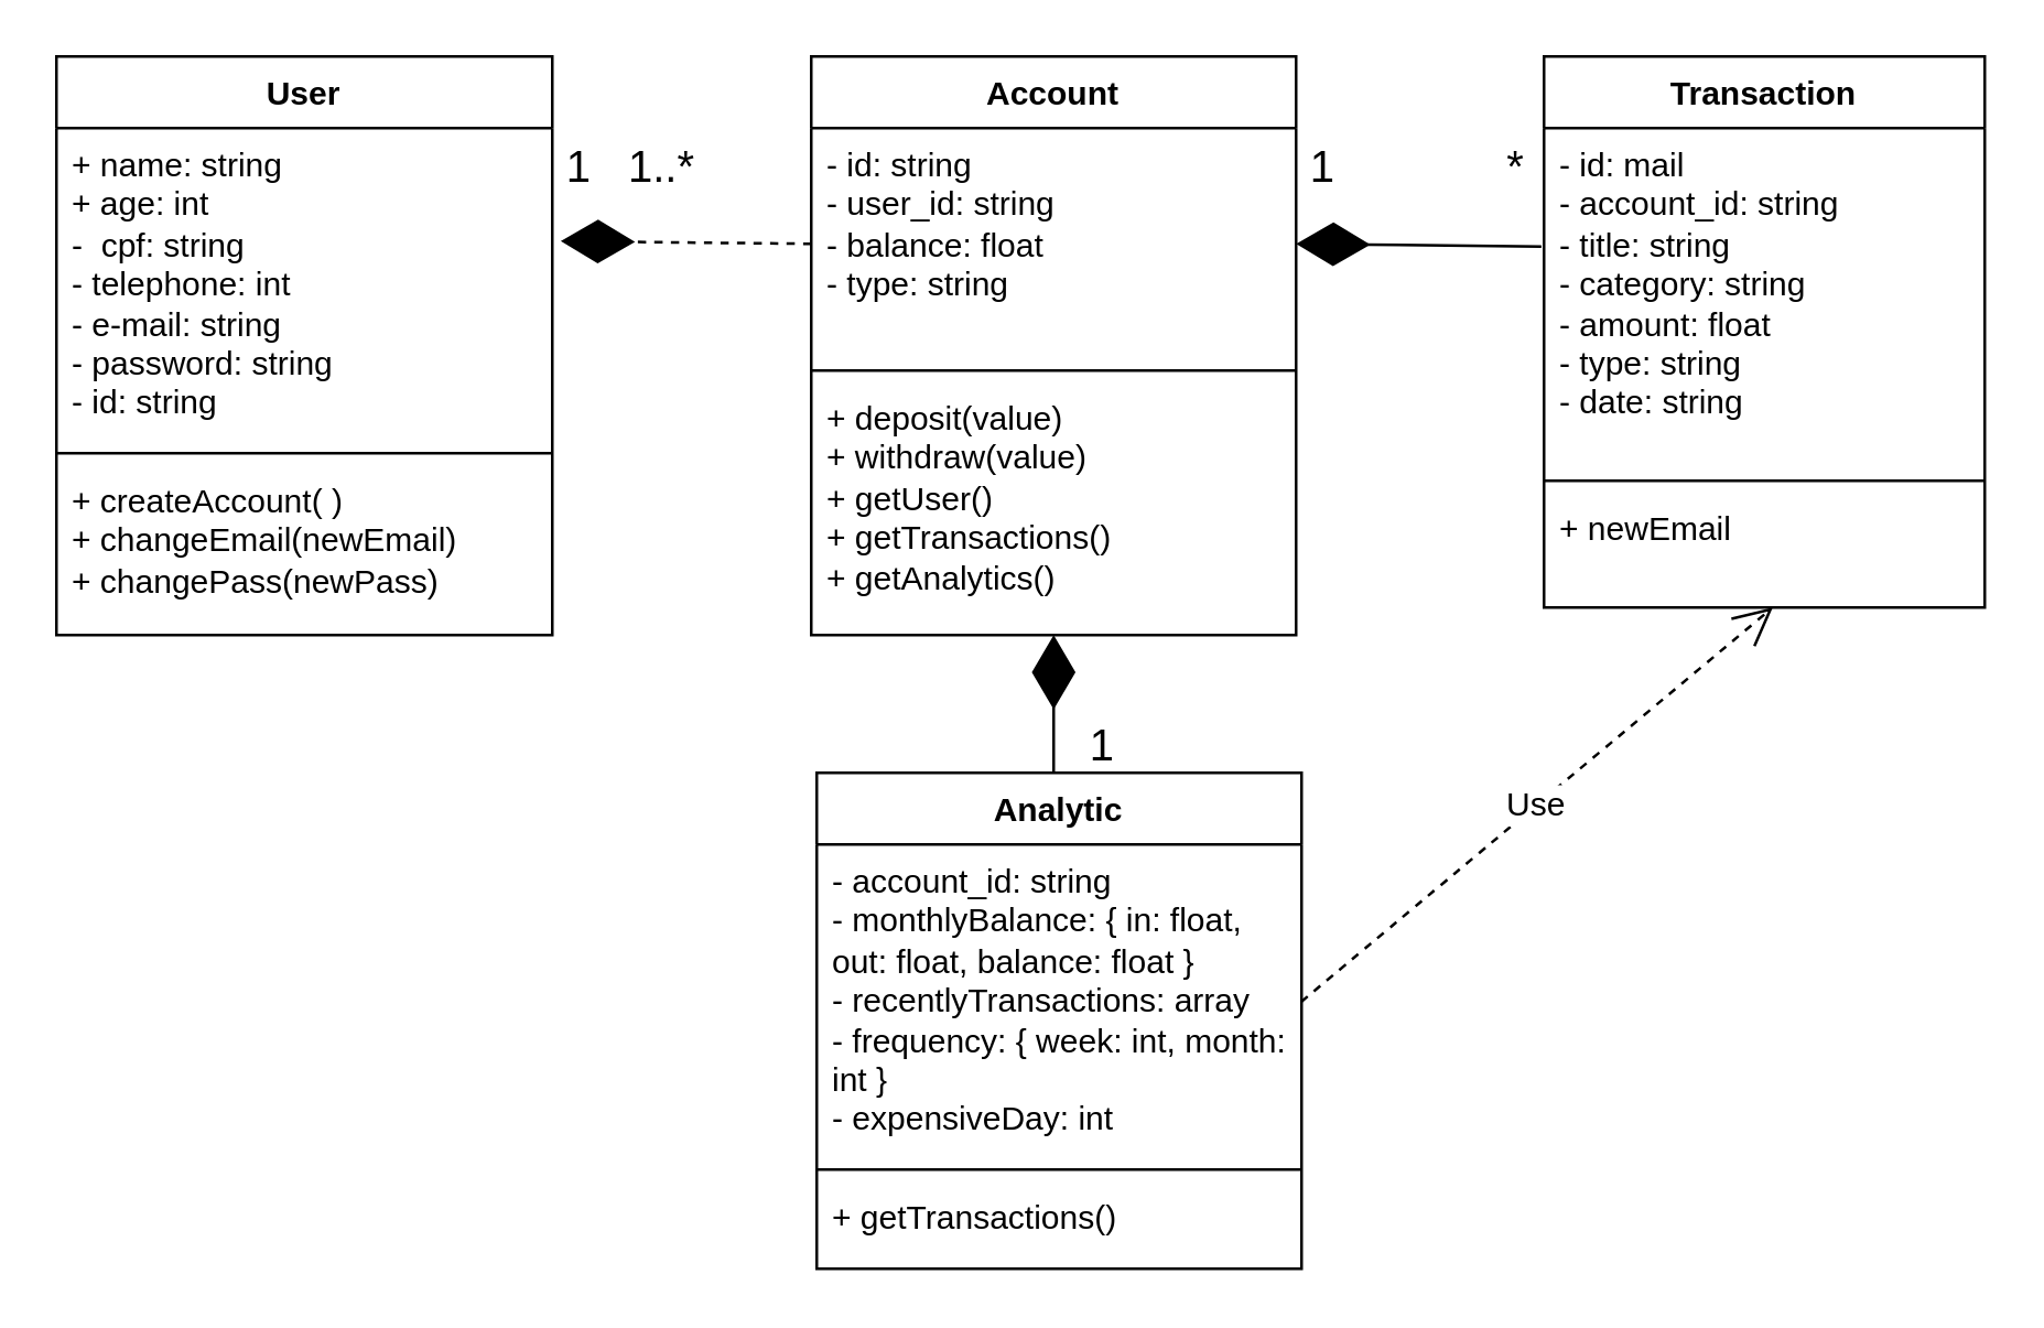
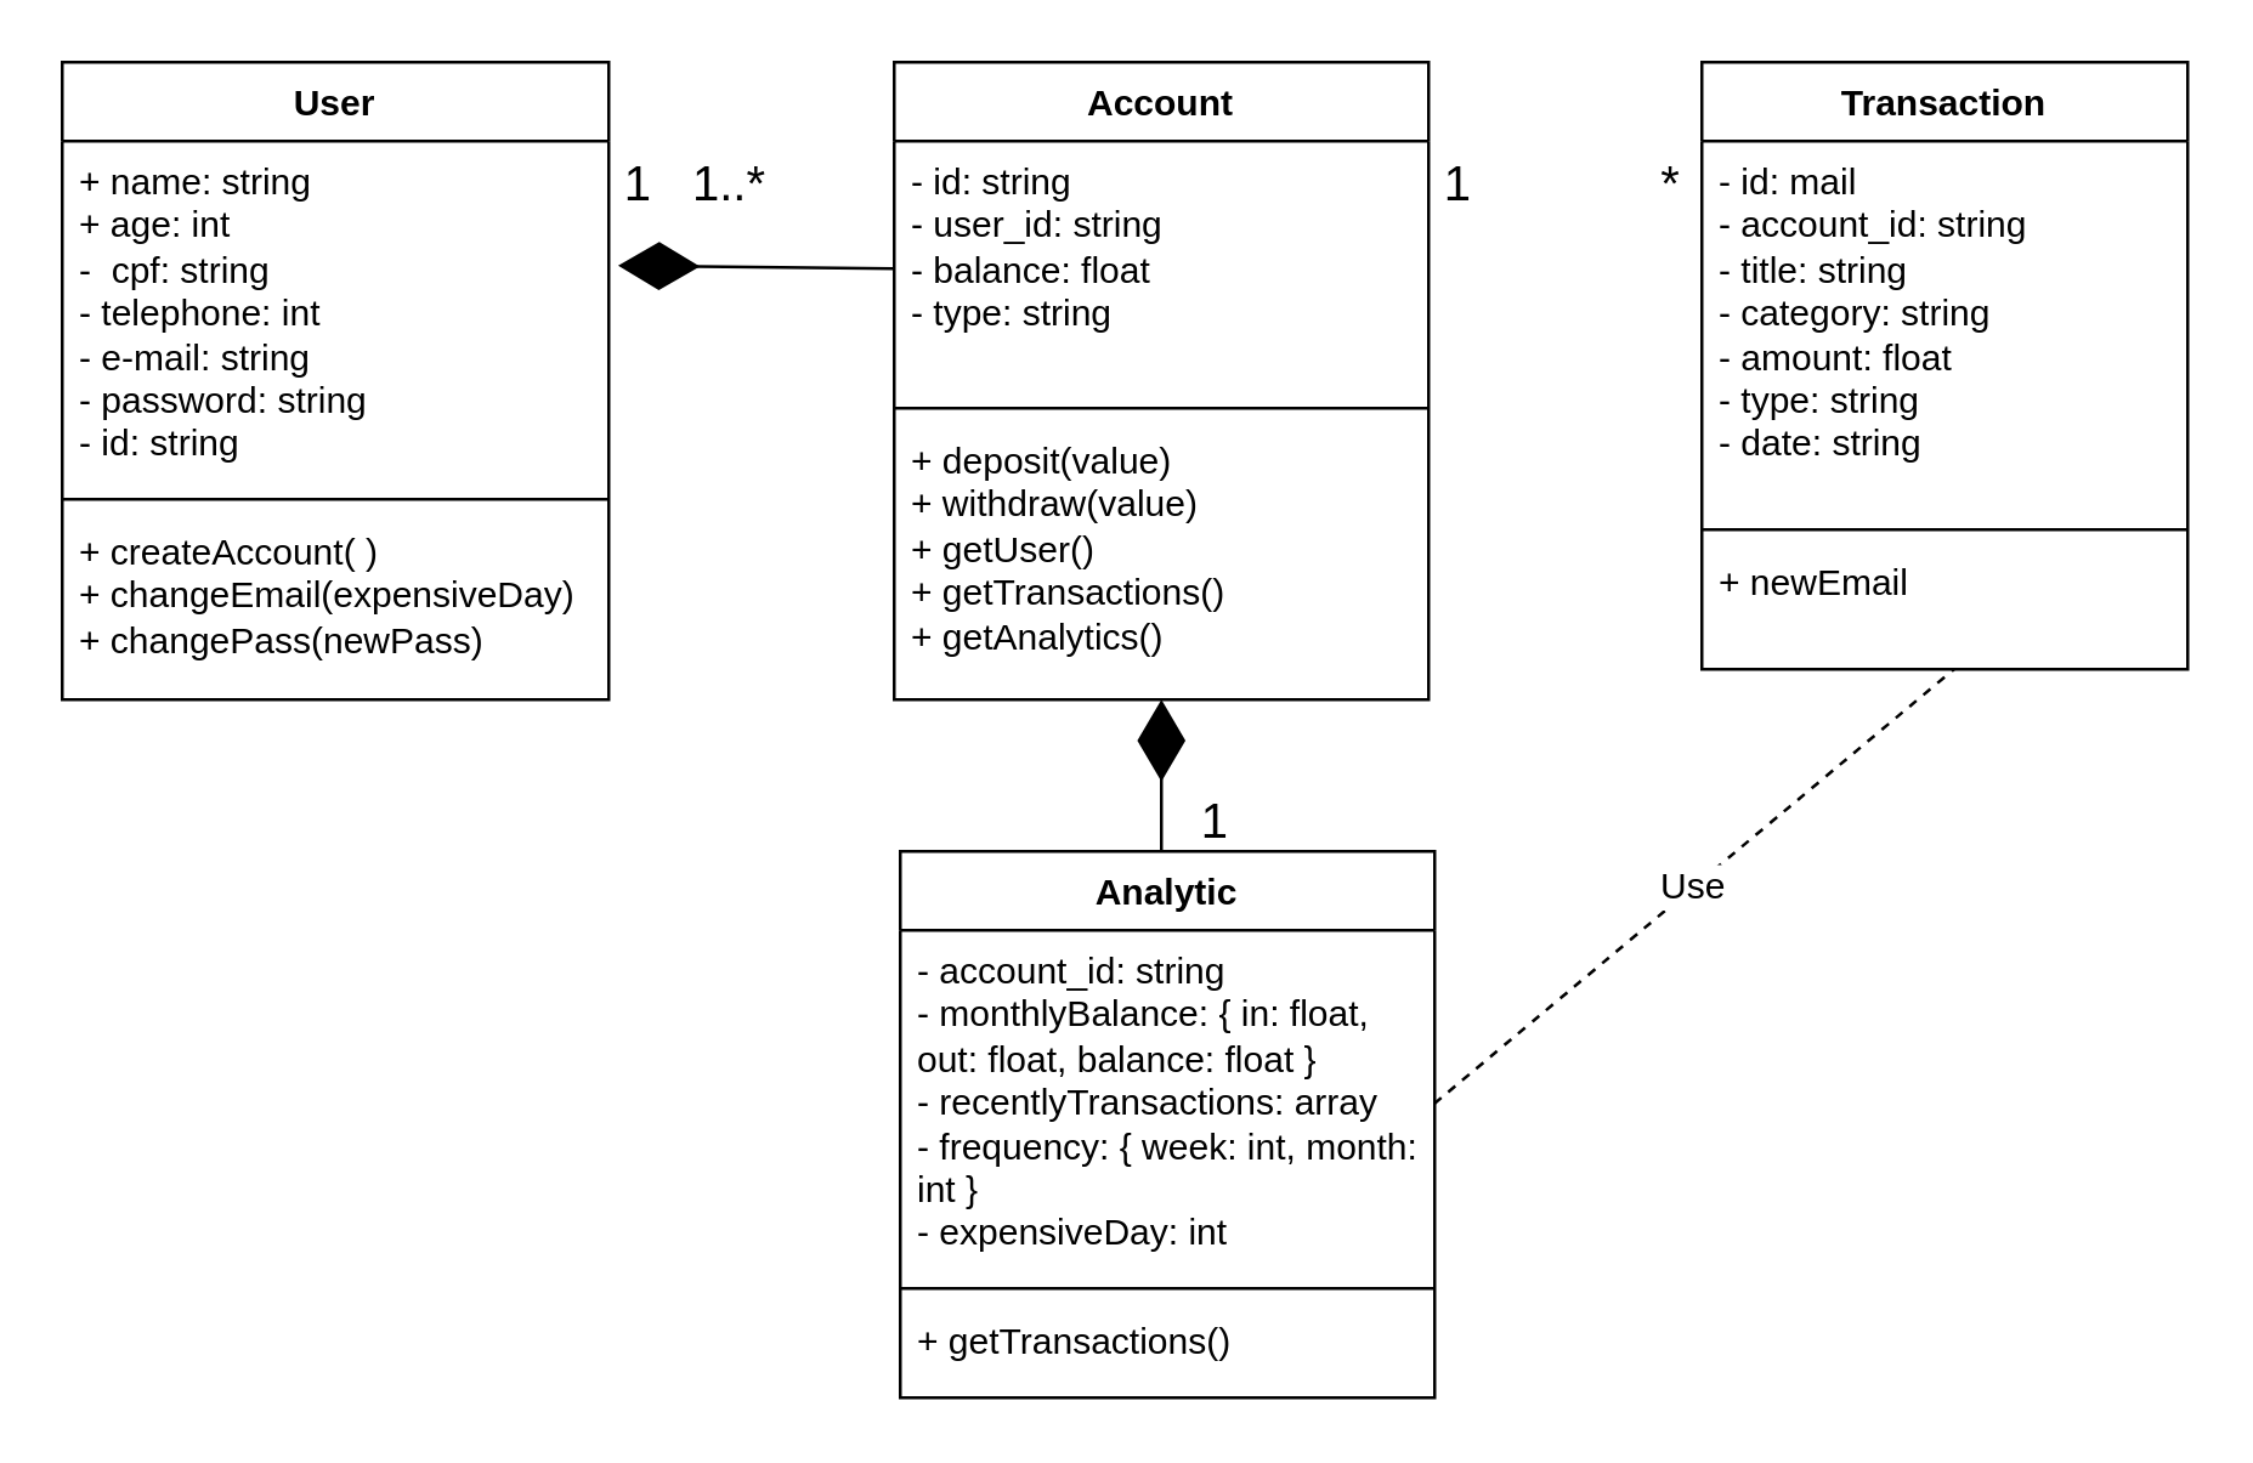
- <mxCell id="19" value="" style="endArrow=diamondThin;endFill=1;endSize=24;html=1;rounded=0;fontSize=12;curved=1;exitX=0;exitY=0.5;exitDx=0;exitDy=0;entryX=1.017;entryY=0.36;entryDx=0;entryDy=0;entryPerimeter=0;dashed=1;" edge="1" parent="1" source="7" target="3"><mxGeometry width="160" relative="1" as="geometry"><mxPoint x="568" y="21" as="sourcePoint" /><mxPoint x="500" y="20" as="targetPoint" /></mxGeometry></mxCell>
+ <mxCell id="19" value="" style="endArrow=diamondThin;endFill=1;endSize=24;html=1;rounded=0;fontSize=12;curved=1;exitX=0;exitY=0.5;exitDx=0;exitDy=0;entryX=1.017;entryY=0.36;entryDx=0;entryDy=0;entryPerimeter=0;" edge="1" parent="1" source="7" target="3"><mxGeometry width="160" relative="1" as="geometry"><mxPoint x="568" y="21" as="sourcePoint" /><mxPoint x="500" y="20" as="targetPoint" /></mxGeometry></mxCell>
- <mxCell id="18" value="" style="endArrow=diamondThin;endFill=1;endSize=24;html=1;rounded=0;fontSize=12;curved=1;exitX=-0.006;exitY=0.347;exitDx=0;exitDy=0;entryX=1;entryY=0.5;entryDx=0;entryDy=0;exitPerimeter=0;" edge="1" parent="1" source="11" target="7"><mxGeometry width="160" relative="1" as="geometry"><mxPoint x="350" y="130" as="sourcePoint" /><mxPoint x="510" y="130" as="targetPoint" /></mxGeometry></mxCell>
- <mxCell id="5" value="+ createAccount( )&lt;div&gt;+ changeEmail(newEmail)&lt;/div&gt;&lt;div&gt;+ changePass(newPass)&lt;/div&gt;" style="text;strokeColor=none;fillColor=none;align=left;verticalAlign=top;spacingLeft=4;spacingRight=4;overflow=hidden;rotatable=0;points=[[0,0.5],[1,0.5]];portConstraint=eastwest;whiteSpace=wrap;html=1;" vertex="1" parent="2"><mxGeometry y="148" width="180" height="62" as="geometry" /></mxCell>
+ <mxCell id="5" value="+ createAccount( )&lt;div&gt;+ changeEmail(expensiveDay)&lt;/div&gt;&lt;div&gt;+ changePass(newPass)&lt;/div&gt;" style="text;strokeColor=none;fillColor=none;align=left;verticalAlign=top;spacingLeft=4;spacingRight=4;overflow=hidden;rotatable=0;points=[[0,0.5],[1,0.5]];portConstraint=eastwest;whiteSpace=wrap;html=1;" vertex="1" parent="2"><mxGeometry y="148" width="180" height="62" as="geometry" /></mxCell>
- <mxCell id="26" value="Use" style="endArrow=open;endSize=12;dashed=1;html=1;rounded=0;fontSize=12;curved=1;entryX=0.519;entryY=1;entryDx=0;entryDy=0;entryPerimeter=0;exitX=1;exitY=0.5;exitDx=0;exitDy=0;" edge="1" parent="1" source="15" target="13"><mxGeometry width="160" relative="1" as="geometry"><mxPoint x="470" y="320" as="sourcePoint" /><mxPoint x="630" y="320" as="targetPoint" /></mxGeometry></mxCell>
+ <mxCell id="26" value="Use" style="endArrow=none;endSize=12;dashed=1;html=1;rounded=0;fontSize=12;curved=1;entryX=0.519;entryY=1;entryDx=0;entryDy=0;entryPerimeter=0;exitX=1;exitY=0.5;exitDx=0;exitDy=0;" edge="1" parent="1" source="15" target="13"><mxGeometry width="160" relative="1" as="geometry"><mxPoint x="470" y="320" as="sourcePoint" /><mxPoint x="630" y="320" as="targetPoint" /></mxGeometry></mxCell>
